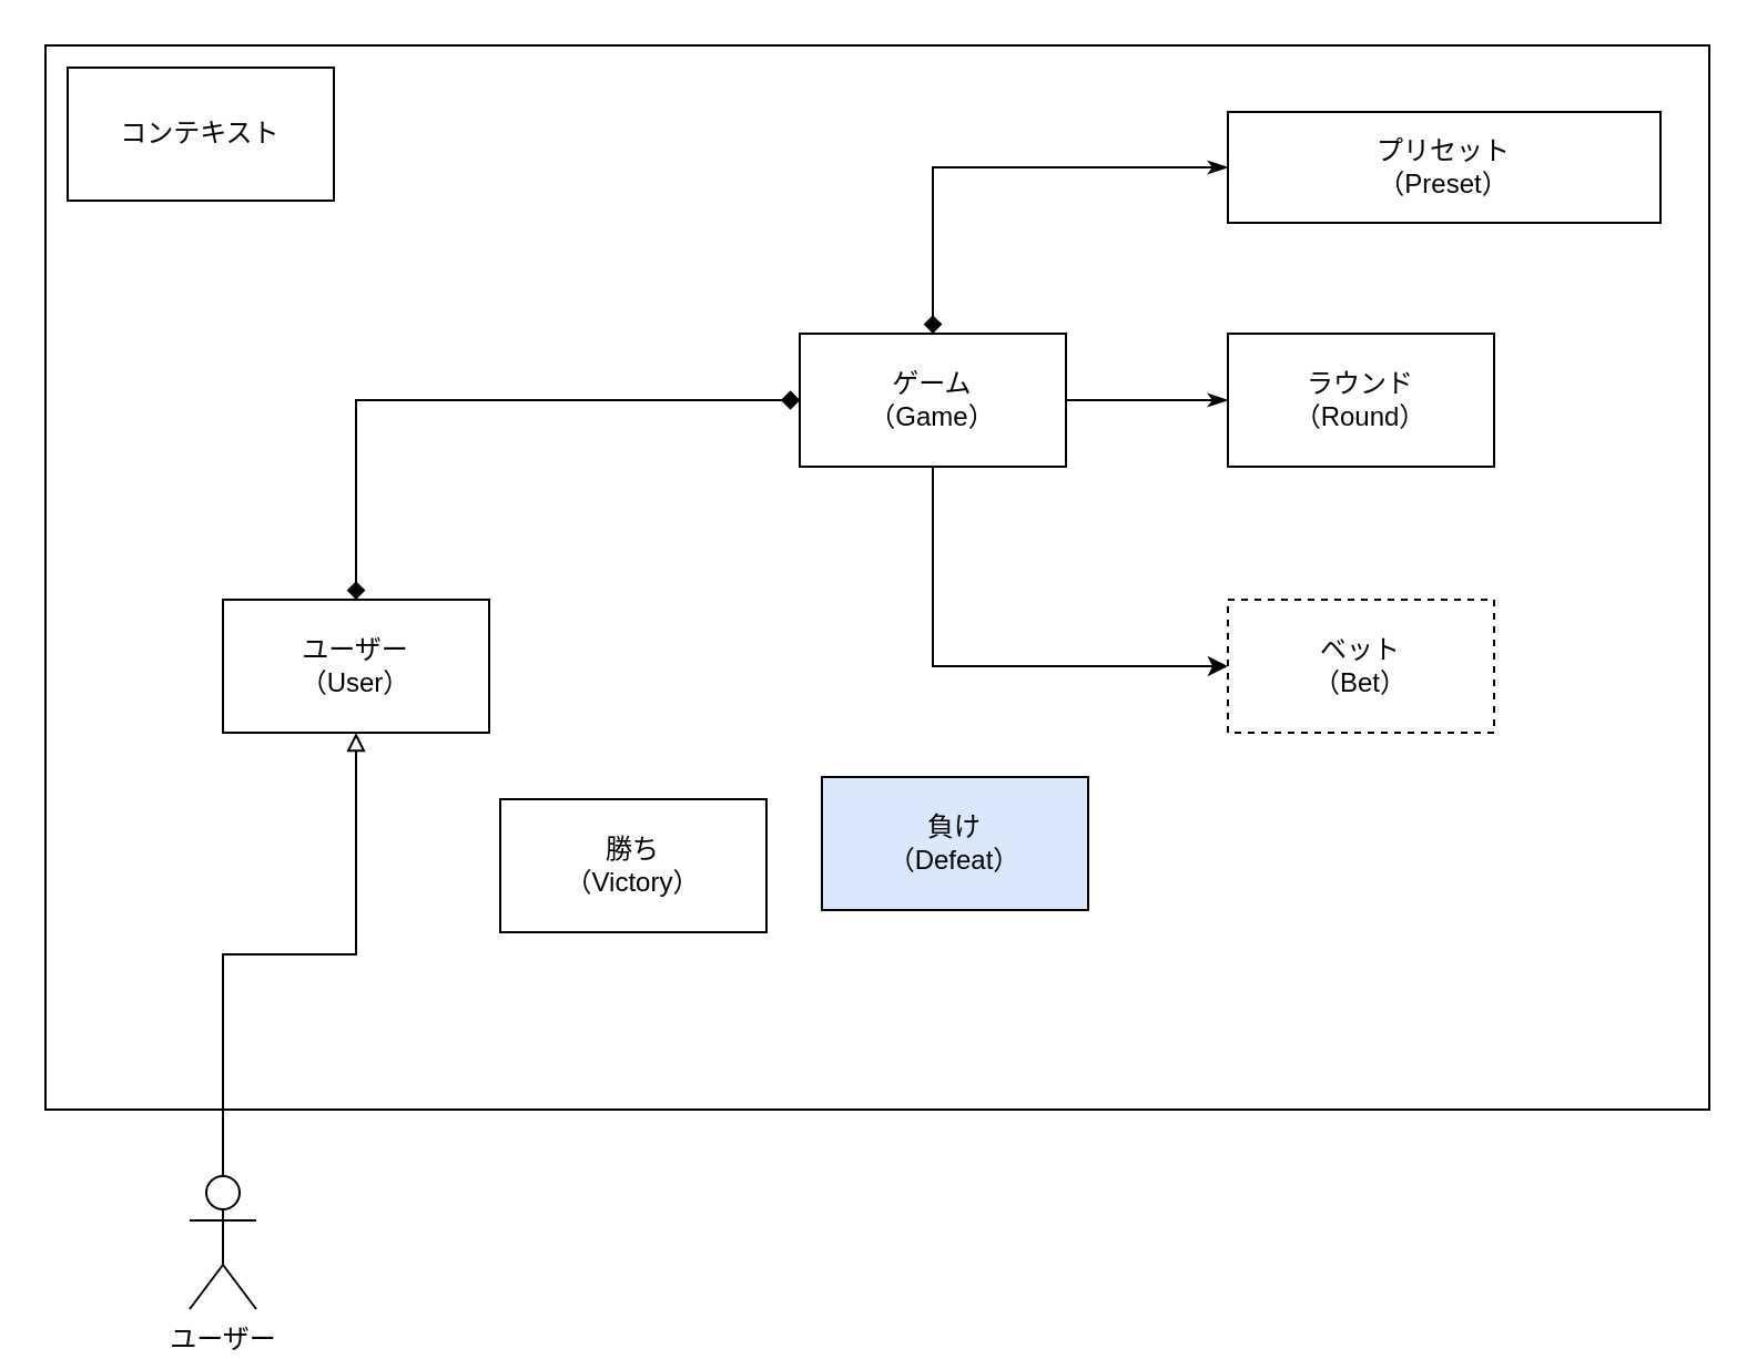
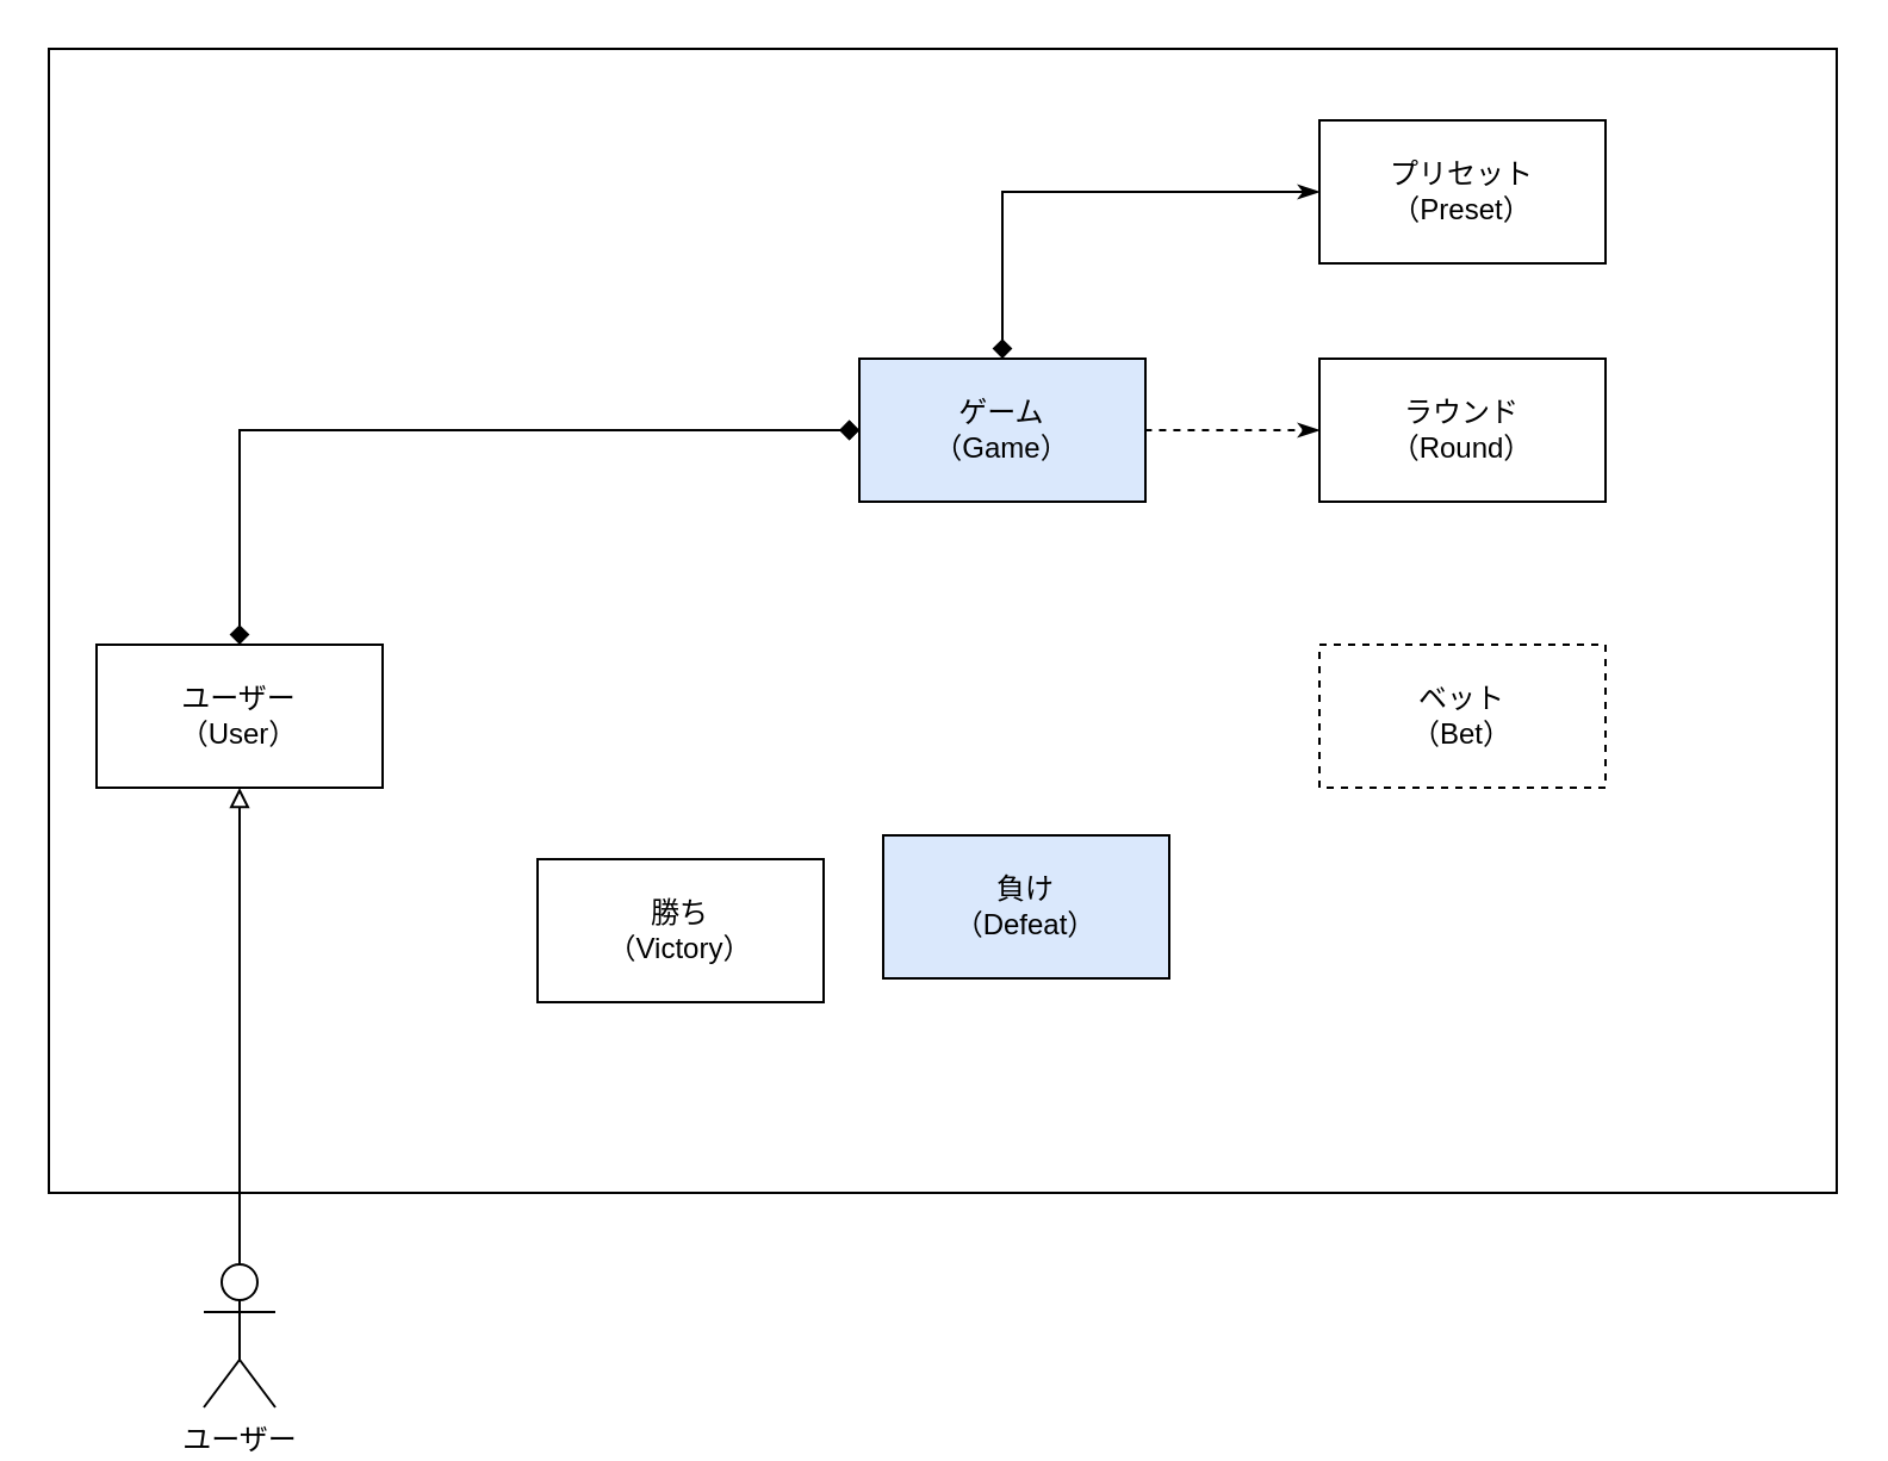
- <mxCell id="14" value="コンテキスト" style="rounded=0;whiteSpace=wrap;html=1;labelBackgroundColor=none;fillColor=none;" vertex="1" parent="1"><mxGeometry x="30" y="30" width="120" height="60" as="geometry" /></mxCell>
- <mxCell id="10" value="プリセット&lt;br&gt;（Preset）" style="rounded=0;whiteSpace=wrap;html=1;labelBackgroundColor=none;" vertex="1" parent="1"><mxGeometry x="553" y="50" width="195" height="50" as="geometry" /></mxCell>
+ <mxCell id="10" value="プリセット&lt;br&gt;（Preset）" style="rounded=0;whiteSpace=wrap;html=1;labelBackgroundColor=none;" vertex="1" parent="1"><mxGeometry x="553" y="50" width="120" height="60" as="geometry" /></mxCell>
- <mxCell id="5" value="ゲーム&lt;br&gt;（Game）" style="rounded=0;whiteSpace=wrap;html=1;labelBackgroundColor=none;" vertex="1" parent="1"><mxGeometry x="360" y="150" width="120" height="60" as="geometry" /></mxCell>
+ <mxCell id="5" value="ゲーム&lt;br&gt;（Game）" style="rounded=0;whiteSpace=wrap;html=1;labelBackgroundColor=none;fillColor=#dae8fc;" vertex="1" parent="1"><mxGeometry x="360" y="150" width="120" height="60" as="geometry" /></mxCell>
- <mxCell id="3" style="edgeStyle=orthogonalEdgeStyle;rounded=0;orthogonalLoop=1;jettySize=auto;html=1;endArrow=classicThin;endFill=1;verticalAlign=middle;startArrow=diamond;startFill=1;" edge="1" parent="1" source="5" target="6"><mxGeometry relative="1" as="geometry"><Array as="points"><mxPoint x="320" y="180" /><mxPoint x="320" y="180" /></Array></mxGeometry></mxCell>
+ <mxCell id="3" style="edgeStyle=orthogonalEdgeStyle;rounded=0;orthogonalLoop=1;jettySize=auto;html=1;endArrow=classicThin;endFill=1;verticalAlign=middle;startArrow=diamond;startFill=1;dashed=1;" edge="1" parent="1" source="5" target="6"><mxGeometry relative="1" as="geometry"><Array as="points"><mxPoint x="320" y="180" /><mxPoint x="320" y="180" /></Array></mxGeometry></mxCell>
- <mxCell id="13" value="ユーザー&lt;br&gt;（User）" style="rounded=0;whiteSpace=wrap;html=1;labelBackgroundColor=none;" vertex="1" parent="1"><mxGeometry x="100" y="270" width="120" height="60" as="geometry" /></mxCell>
+ <mxCell id="13" value="ユーザー&lt;br&gt;（User）" style="rounded=0;whiteSpace=wrap;html=1;labelBackgroundColor=none;" vertex="1" parent="1"><mxGeometry x="40" y="270" width="120" height="60" as="geometry" /></mxCell>
- <mxCell id="7" style="edgeStyle=orthogonalEdgeStyle;rounded=0;orthogonalLoop=1;jettySize=auto;html=1;startArrow=classic;startFill=1;endArrow=none;endFill=0;" edge="1" parent="1" source="8" target="5"><mxGeometry relative="1" as="geometry" /></mxCell>
